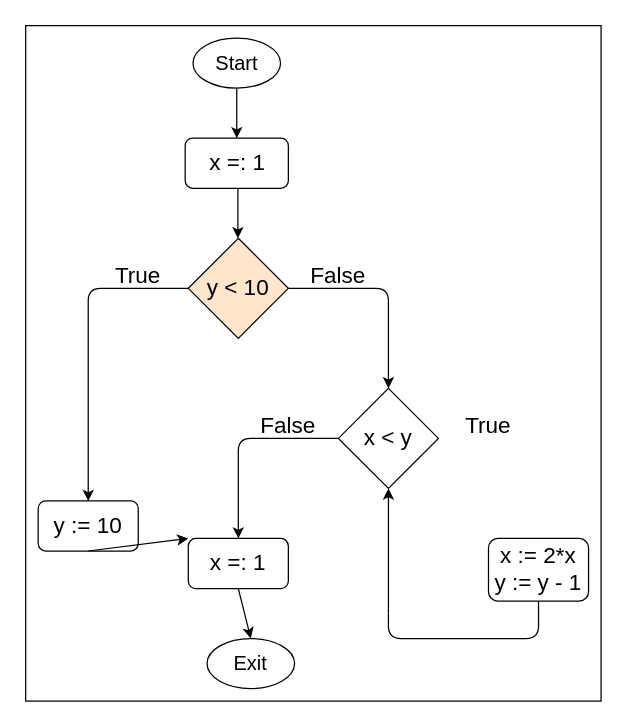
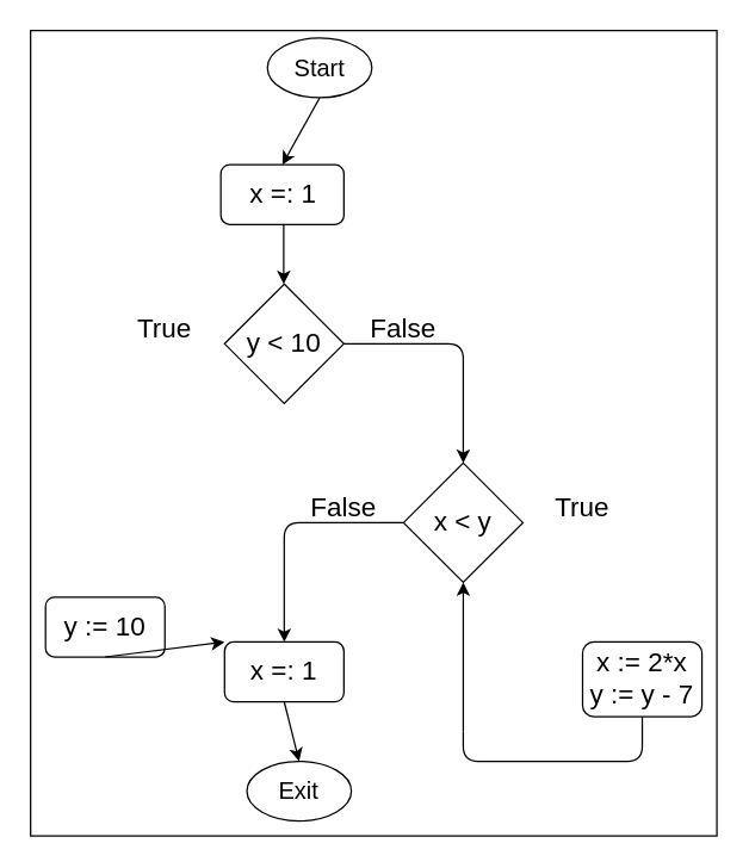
- <mxCell id="3" value="&lt;font style=&quot;font-size: 16px&quot;&gt;Start&lt;/font&gt;" style="ellipse;whiteSpace=wrap;html=1;spacing=2;" parent="1" vertex="1"><mxGeometry x="153.75" y="30" width="70" height="40" as="geometry" /></mxCell>
+ <mxCell id="3" value="&lt;font style=&quot;font-size: 16px&quot;&gt;Start&lt;/font&gt;" style="ellipse;whiteSpace=wrap;html=1;spacing=2;" parent="1" vertex="1"><mxGeometry x="178.75" y="25" width="70" height="40" as="geometry" /></mxCell>
- <mxCell id="6" value="&lt;font style=&quot;font-size: 18px&quot;&gt;y &amp;lt; 10&lt;/font&gt;" style="rhombus;whiteSpace=wrap;html=1;spacing=2;fillColor=#ffe6cc;" parent="1" vertex="1"><mxGeometry x="150" y="190" width="80" height="80" as="geometry" /></mxCell>
+ <mxCell id="6" value="&lt;font style=&quot;font-size: 18px&quot;&gt;y &amp;lt; 10&lt;/font&gt;" style="rhombus;whiteSpace=wrap;html=1;spacing=2;" parent="1" vertex="1"><mxGeometry x="150" y="190" width="80" height="80" as="geometry" /></mxCell>
- <mxCell id="9" value="" style="endArrow=classic;html=1;exitX=0;exitY=0.5;exitDx=0;exitDy=0;entryX=0.5;entryY=0;entryDx=0;entryDy=0;spacing=2;" parent="1" source="6" target="8" edge="1"><mxGeometry width="50" height="50" relative="1" as="geometry"><mxPoint x="220" y="270" as="sourcePoint" /><mxPoint x="270" y="220" as="targetPoint" /><Array as="points"><mxPoint x="70" y="230" /></Array></mxGeometry></mxCell>
- <mxCell id="17" value="&lt;font style=&quot;font-size: 18px&quot;&gt;x := 2*x&lt;br&gt;y := y - 1&lt;br&gt;&lt;/font&gt;" style="rounded=1;whiteSpace=wrap;html=1;spacing=2;" parent="1" vertex="1"><mxGeometry x="390" y="430" width="80" height="50" as="geometry" /></mxCell>
+ <mxCell id="17" value="&lt;font style=&quot;font-size: 18px&quot;&gt;x := 2*x&lt;br&gt;y := y - 7&lt;br&gt;&lt;/font&gt;" style="rounded=1;whiteSpace=wrap;html=1;spacing=2;" parent="1" vertex="1"><mxGeometry x="390" y="430" width="80" height="50" as="geometry" /></mxCell>
